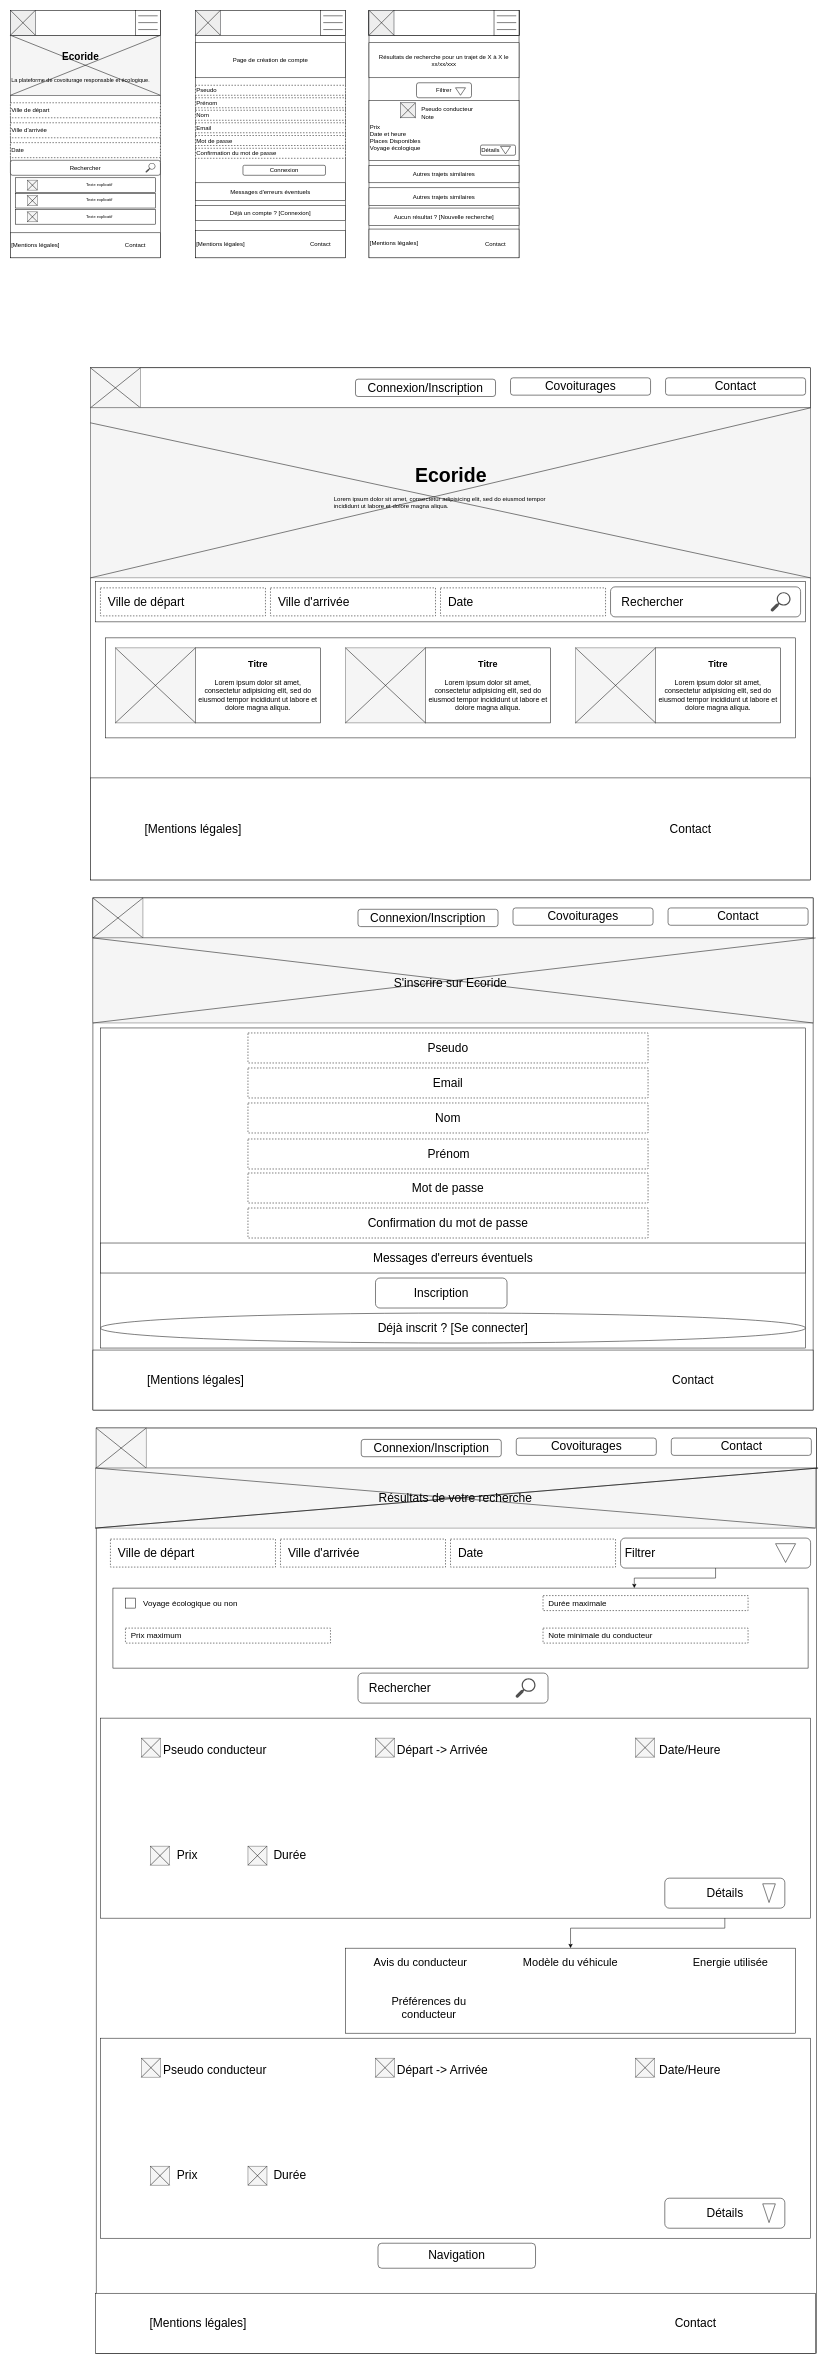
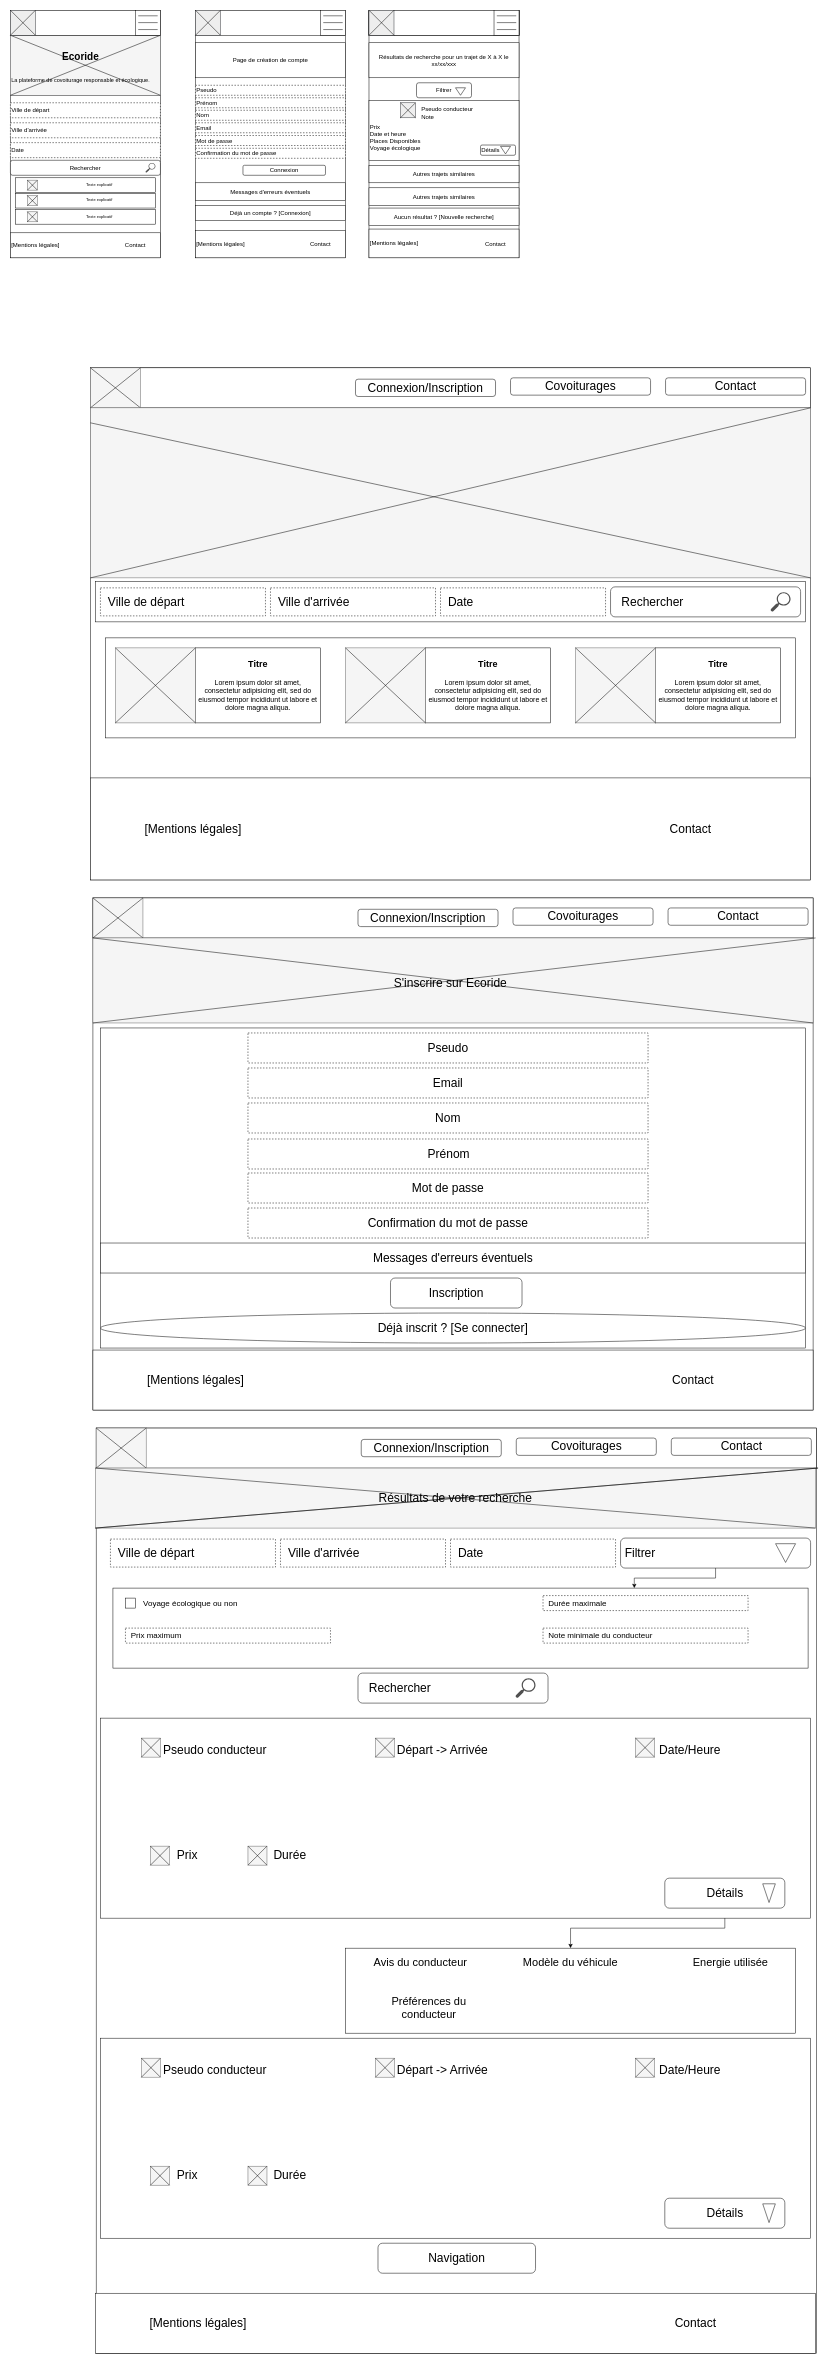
- <mxCell id="104" value="&lt;h1 style=&quot;text-align: center; margin-top: 0px;&quot;&gt;&lt;font style=&quot;font-size: 39px;&quot;&gt;Ecoride&lt;/font&gt;&lt;/h1&gt;&lt;p&gt;Lorem ipsum dolor sit amet, consectetur adipisicing elit, sed do eiusmod tempor incididunt ut labore et dolore magna aliqua.&lt;/p&gt;" style="text;html=1;whiteSpace=wrap;overflow=hidden;rounded=0;" parent="1" vertex="1"><mxGeometry x="665" y="920" width="470" height="130" as="geometry" /></mxCell>
- <mxCell id="151" value="&lt;font style=&quot;font-size: 24px;&quot;&gt;Inscription&lt;/font&gt;" style="rounded=1;whiteSpace=wrap;html=1;" parent="1" vertex="1"><mxGeometry x="750" y="2555" width="263" height="60" as="geometry" /></mxCell>
+ <mxCell id="151" value="&lt;font style=&quot;font-size: 24px;&quot;&gt;Inscription&lt;/font&gt;" style="rounded=1;whiteSpace=wrap;html=1;" parent="1" vertex="1"><mxGeometry x="780" y="2555" width="263" height="60" as="geometry" /></mxCell>
- <mxCell id="214" value="&lt;font style=&quot;font-size: 24px;&quot;&gt;Navigation&lt;/font&gt;" style="rounded=1;whiteSpace=wrap;html=1;" vertex="1" parent="1"><mxGeometry x="755" y="4485" width="315" height="50" as="geometry" /></mxCell>
+ <mxCell id="214" value="&lt;font style=&quot;font-size: 24px;&quot;&gt;Navigation&lt;/font&gt;" style="rounded=1;whiteSpace=wrap;html=1;" vertex="1" parent="1"><mxGeometry x="755" y="4485" width="315" height="60" as="geometry" /></mxCell>
